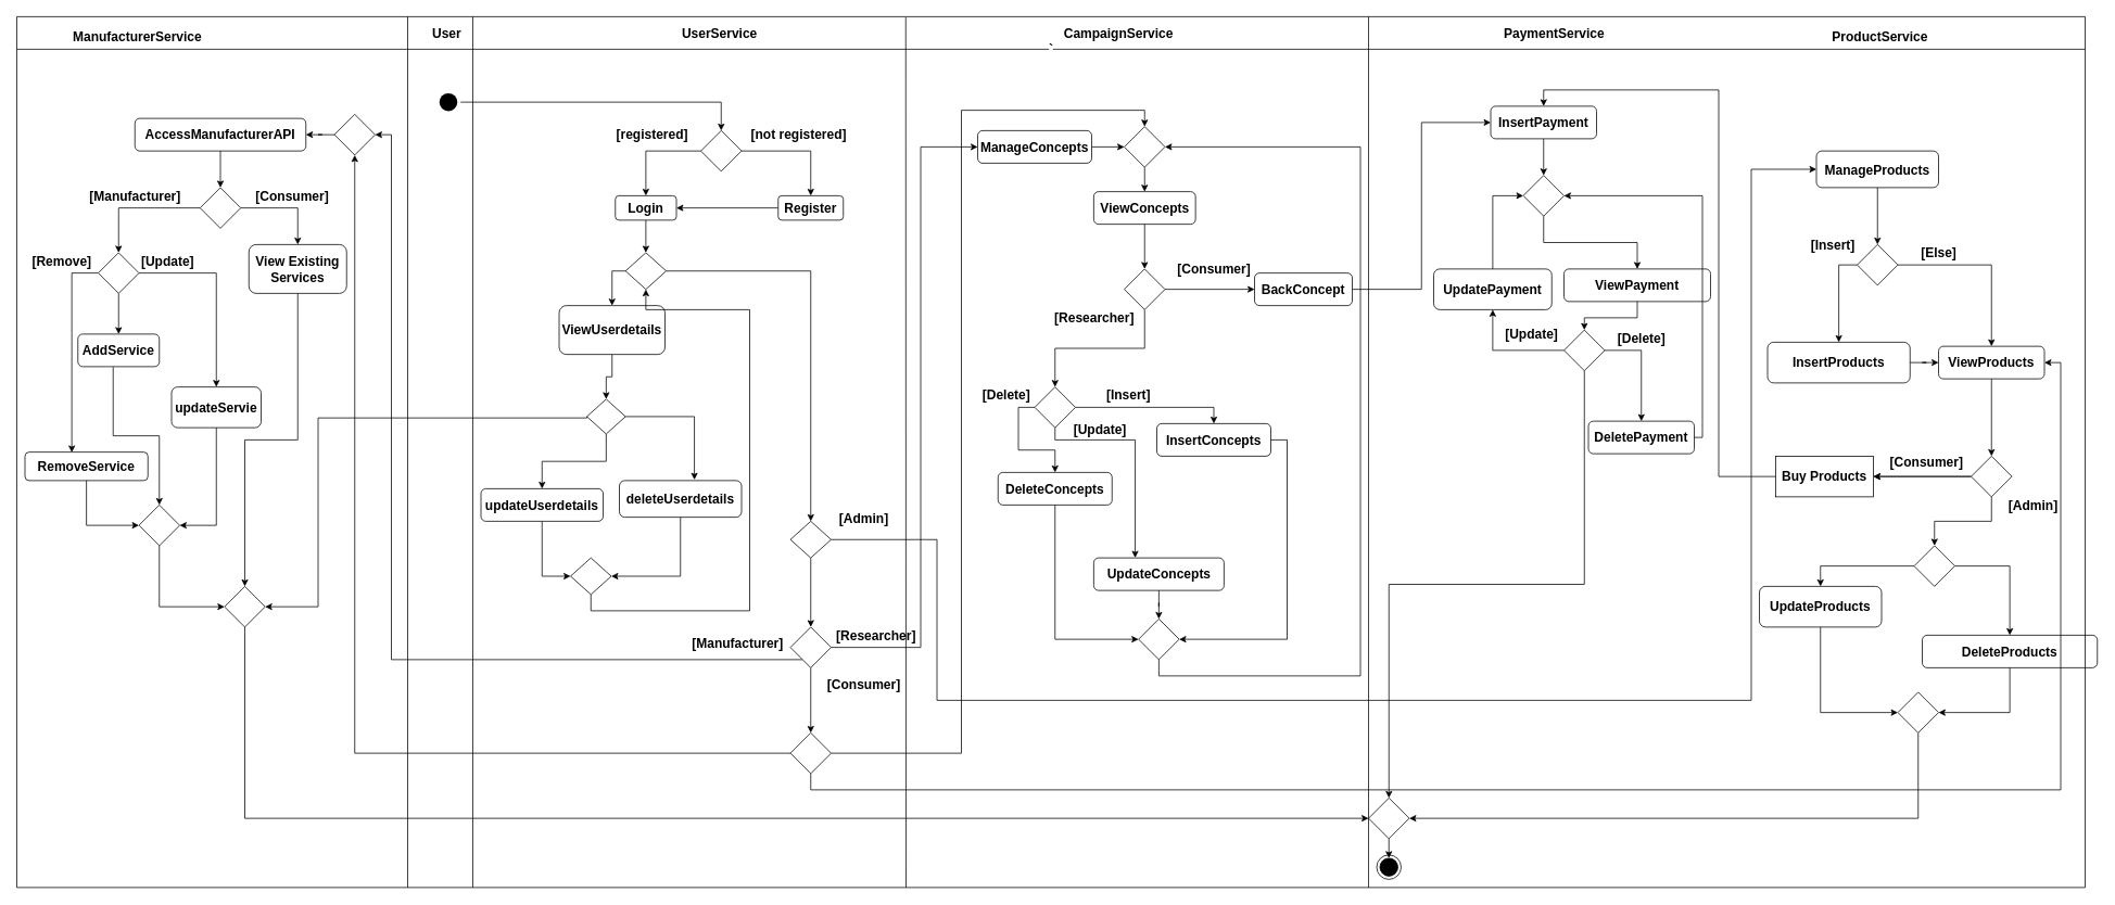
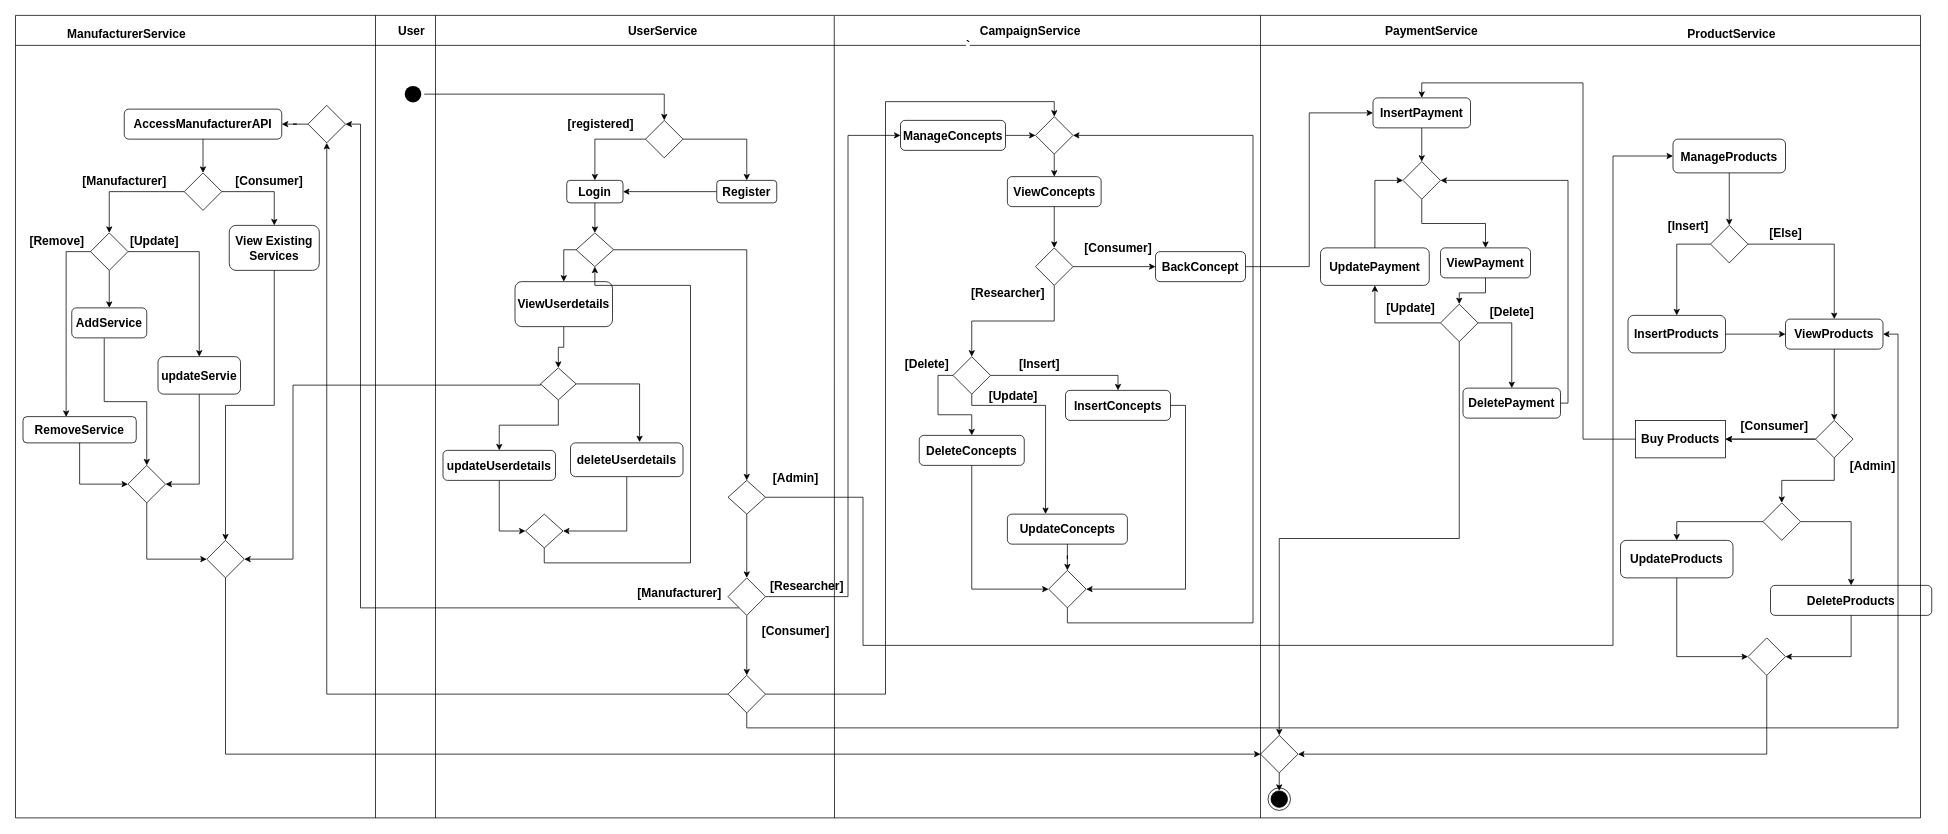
- <mxCell id="18" value="[not registered]" style="text;html=1;align=center;verticalAlign=middle;resizable=0;points=[];autosize=1;fontSize=16;fontStyle=1" parent="1" vertex="1"><mxGeometry x="915" y="155" width="130" height="20" as="geometry" /></mxCell>
- <mxCell id="123" value="ViewPayment" style="rounded=1;whiteSpace=wrap;html=1;strokeColor=#000000;fillColor=none;fontSize=16;arcSize=15;fontStyle=1" parent="1" vertex="1"><mxGeometry x="1920" y="330" width="180" height="40" as="geometry" /></mxCell>
+ <mxCell id="123" value="ViewPayment" style="rounded=1;whiteSpace=wrap;html=1;strokeColor=#000000;fillColor=none;fontSize=16;arcSize=15;fontStyle=1" parent="1" vertex="1"><mxGeometry x="1920" y="330" width="120" height="40" as="geometry" /></mxCell>
- <mxCell id="97" value="InsertProducts" style="rounded=1;whiteSpace=wrap;html=1;strokeColor=#000000;fillColor=none;fontSize=16;fontStyle=1" parent="1" vertex="1"><mxGeometry x="2170" y="420" width="175" height="50" as="geometry" /></mxCell>
+ <mxCell id="97" value="InsertProducts" style="rounded=1;whiteSpace=wrap;html=1;strokeColor=#000000;fillColor=none;fontSize=16;fontStyle=1" parent="1" vertex="1"><mxGeometry x="2170" y="420" width="130" height="50" as="geometry" /></mxCell>
